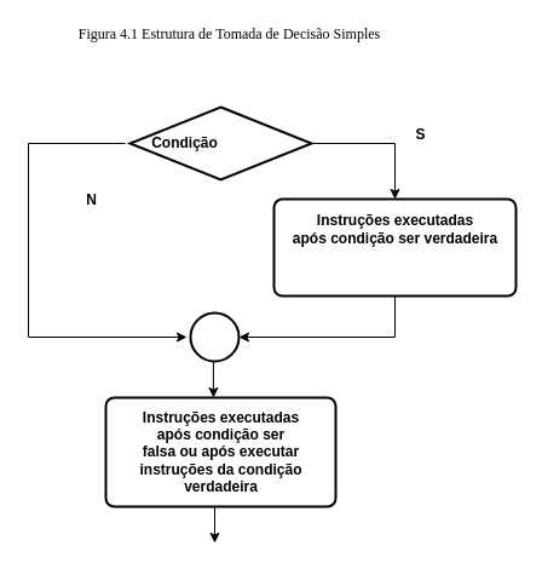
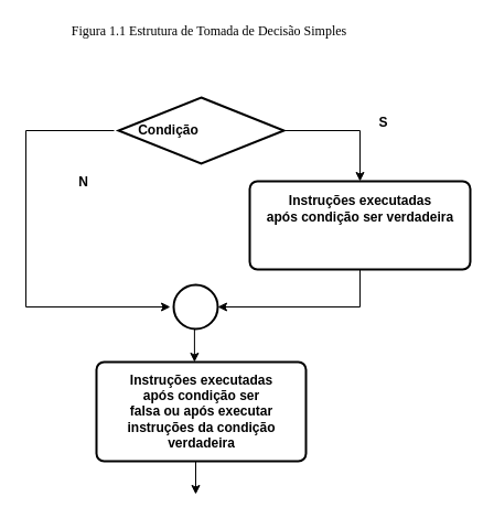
- <mxCell id="2" value="&lt;font face=&quot;Verdana&quot;&gt;Figura 4.1 Estrutura de Tomada de Decisão Simples&lt;br&gt;&lt;br&gt;&lt;/font&gt;" style="text;html=1;align=center;verticalAlign=middle;resizable=0;points=[];autosize=1;strokeColor=none;fillColor=none;" vertex="1" parent="1"><mxGeometry x="24" y="20" width="330" height="30" as="geometry" /></mxCell>
+ <mxCell id="2" value="&lt;font face=&quot;Verdana&quot;&gt;Figura 1.1 Estrutura de Tomada de Decisão Simples&lt;br&gt;&lt;br&gt;&lt;/font&gt;" style="text;html=1;align=center;verticalAlign=middle;resizable=0;points=[];autosize=1;strokeColor=none;fillColor=none;" vertex="1" parent="1"><mxGeometry x="24" y="20" width="330" height="30" as="geometry" /></mxCell>
